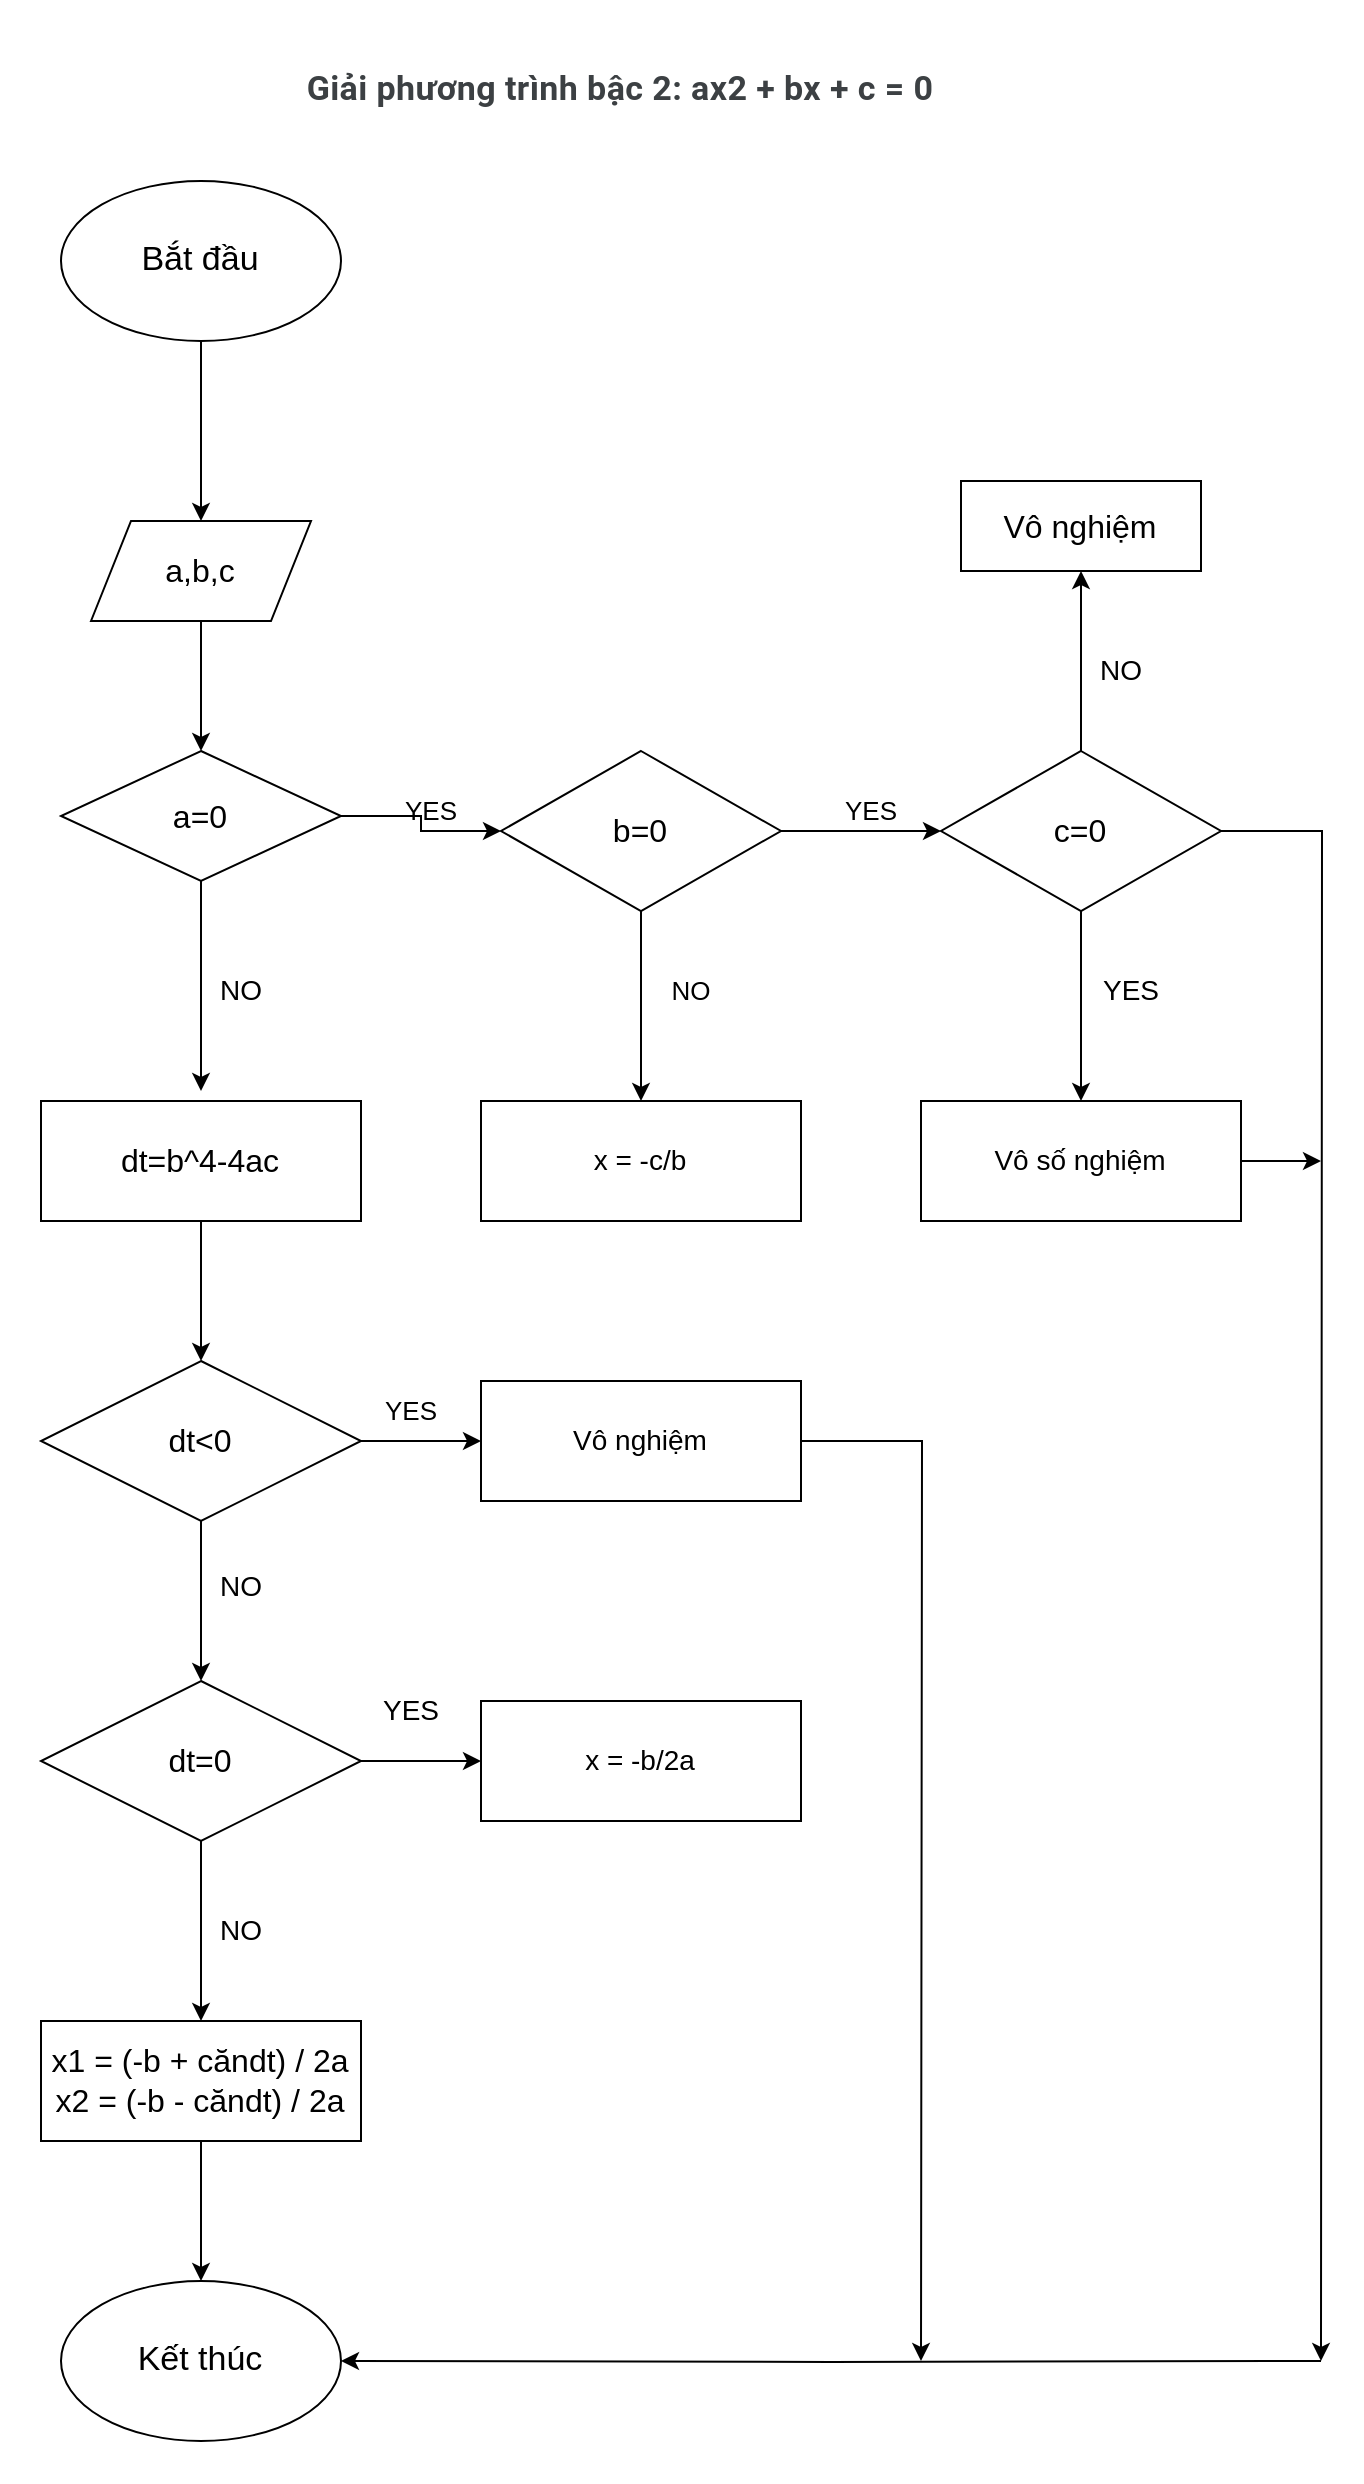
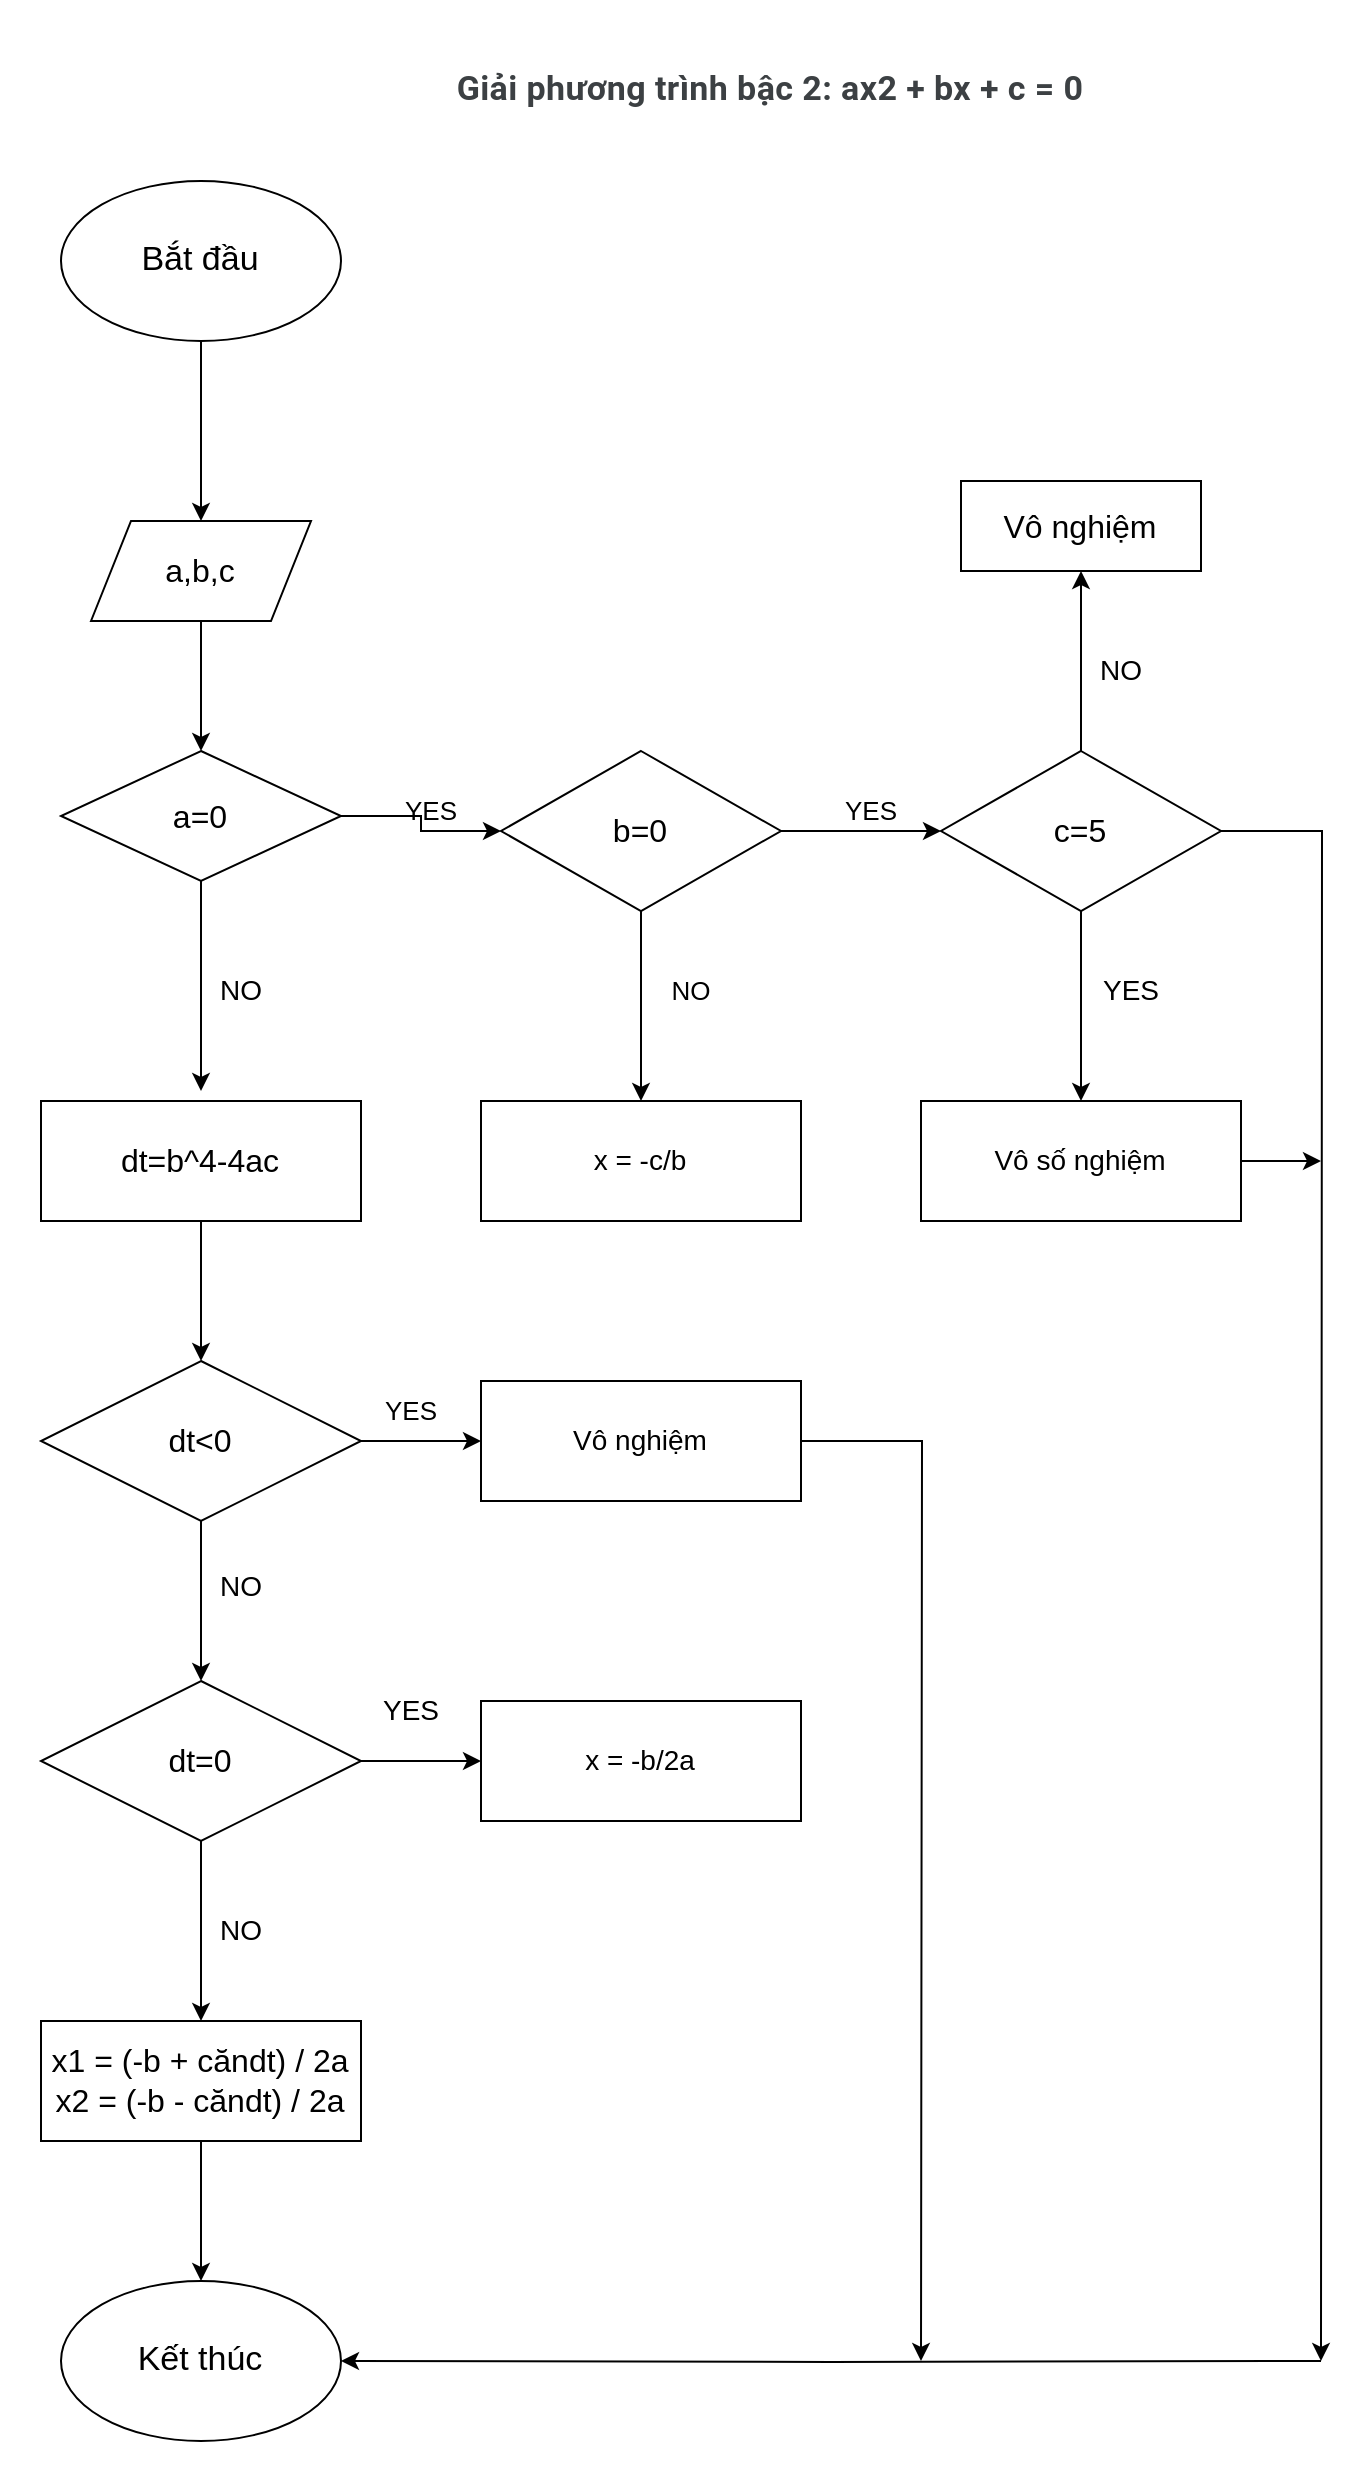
- <mxCell id="3" value="&lt;div style=&quot;line-height: 140%;&quot;&gt;&lt;span style=&quot;font-size: 17px;&quot;&gt;&lt;b&gt;&lt;br&gt;&lt;/b&gt;&lt;/span&gt;&lt;/div&gt;&lt;font style=&quot;font-size: 17px;&quot;&gt;&lt;div style=&quot;line-height: 140%;&quot;&gt;&lt;b style=&quot;color: rgb(60, 64, 67); font-family: Roboto, Helvetica, Arial, sans-serif; letter-spacing: 0.2px;&quot;&gt;Giải phương trình bậc 2: ax2 + bx + c = 0&lt;/b&gt;&lt;/div&gt;&lt;/font&gt;" style="text;strokeColor=none;align=center;fillColor=none;html=1;verticalAlign=middle;whiteSpace=wrap;rounded=0;" vertex="1" parent="1"><mxGeometry x="110" y="20" width="400" height="30" as="geometry" /></mxCell>
+ <mxCell id="3" value="&lt;div style=&quot;line-height: 140%;&quot;&gt;&lt;span style=&quot;font-size: 17px;&quot;&gt;&lt;b&gt;&lt;br&gt;&lt;/b&gt;&lt;/span&gt;&lt;/div&gt;&lt;font style=&quot;font-size: 17px;&quot;&gt;&lt;div style=&quot;line-height: 140%;&quot;&gt;&lt;b style=&quot;color: rgb(60, 64, 67); font-family: Roboto, Helvetica, Arial, sans-serif; letter-spacing: 0.2px;&quot;&gt;Giải phương trình bậc 2: ax2 + bx + c = 0&lt;/b&gt;&lt;/div&gt;&lt;/font&gt;" style="text;strokeColor=none;align=center;fillColor=none;html=1;verticalAlign=middle;whiteSpace=wrap;rounded=0;" vertex="1" parent="1"><mxGeometry x="185" y="20" width="400" height="30" as="geometry" /></mxCell>
- <mxCell id="28" value="&lt;span style=&quot;font-size: 16px;&quot;&gt;c=0&lt;/span&gt;" style="rhombus;whiteSpace=wrap;html=1;" vertex="1" parent="1"><mxGeometry x="470" y="375" width="140" height="80" as="geometry" /></mxCell>
+ <mxCell id="28" value="&lt;span style=&quot;font-size: 16px;&quot;&gt;c=5&lt;/span&gt;" style="rhombus;whiteSpace=wrap;html=1;" vertex="1" parent="1"><mxGeometry x="470" y="375" width="140" height="80" as="geometry" /></mxCell>
